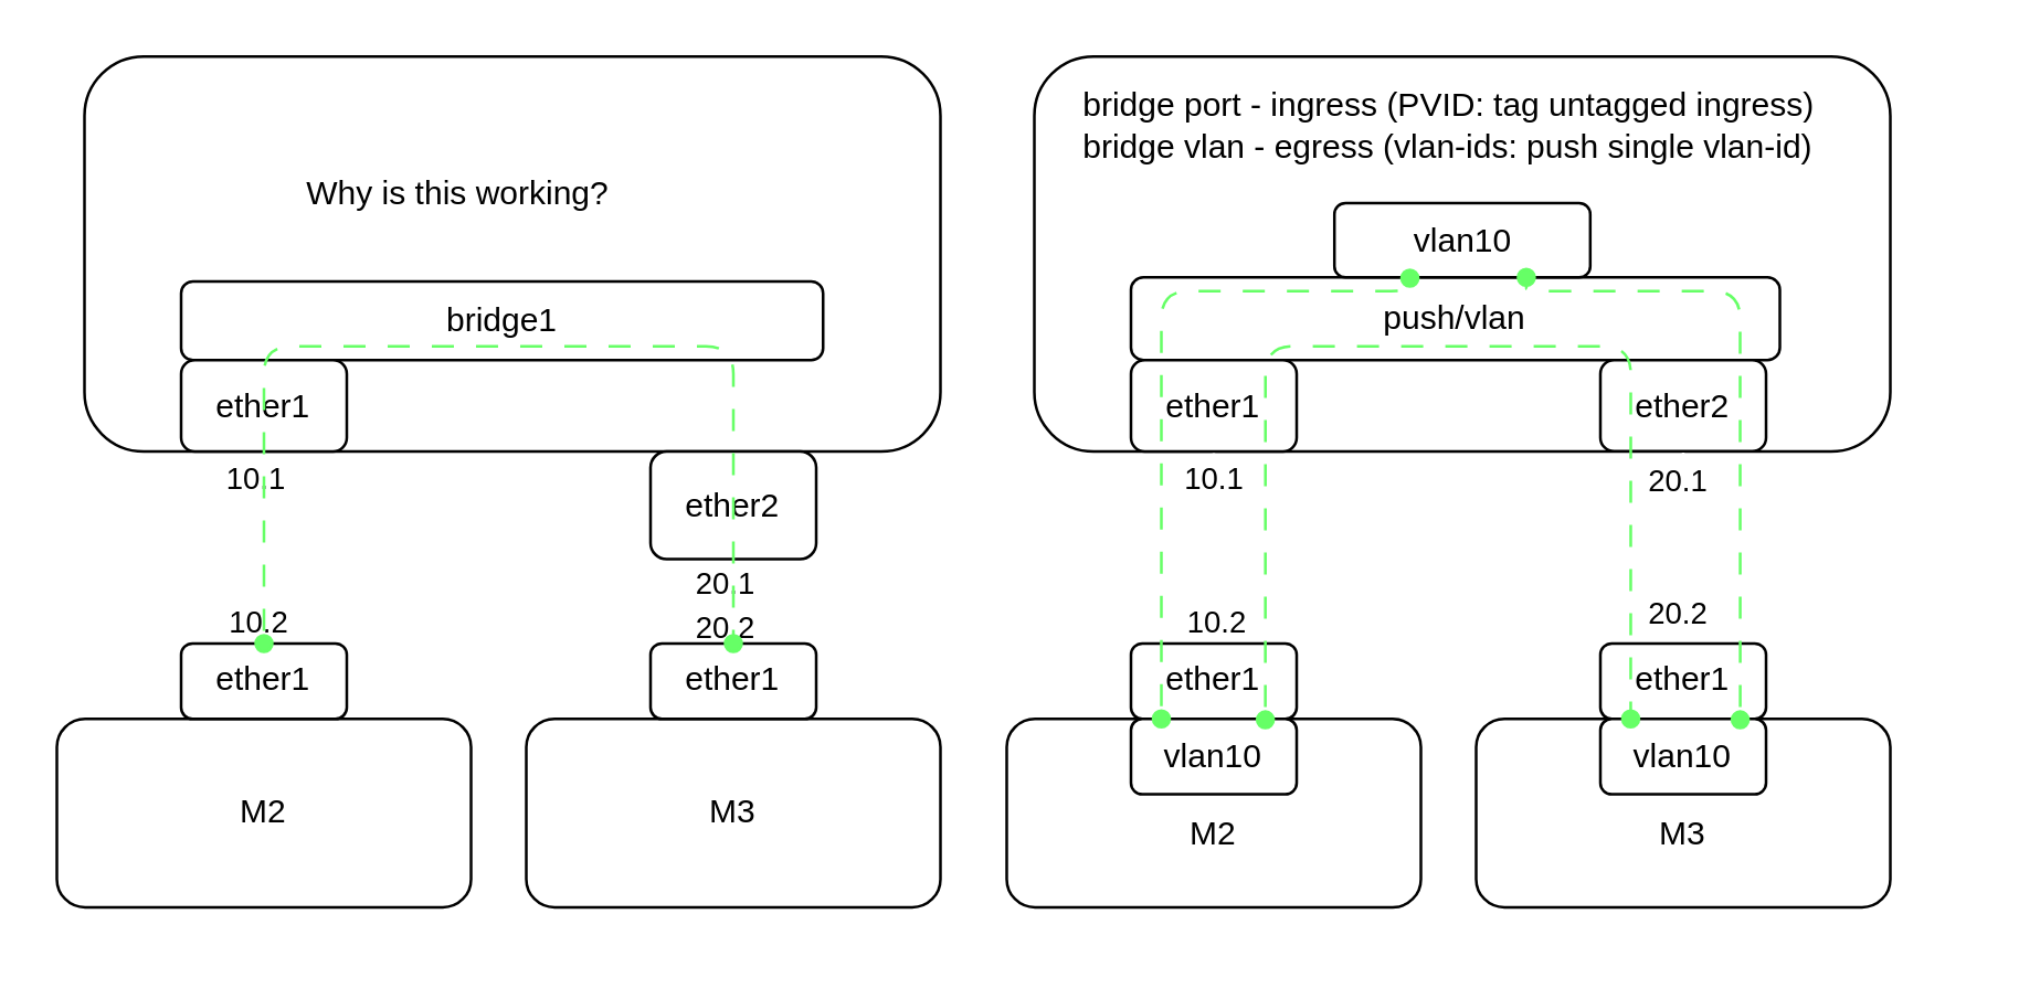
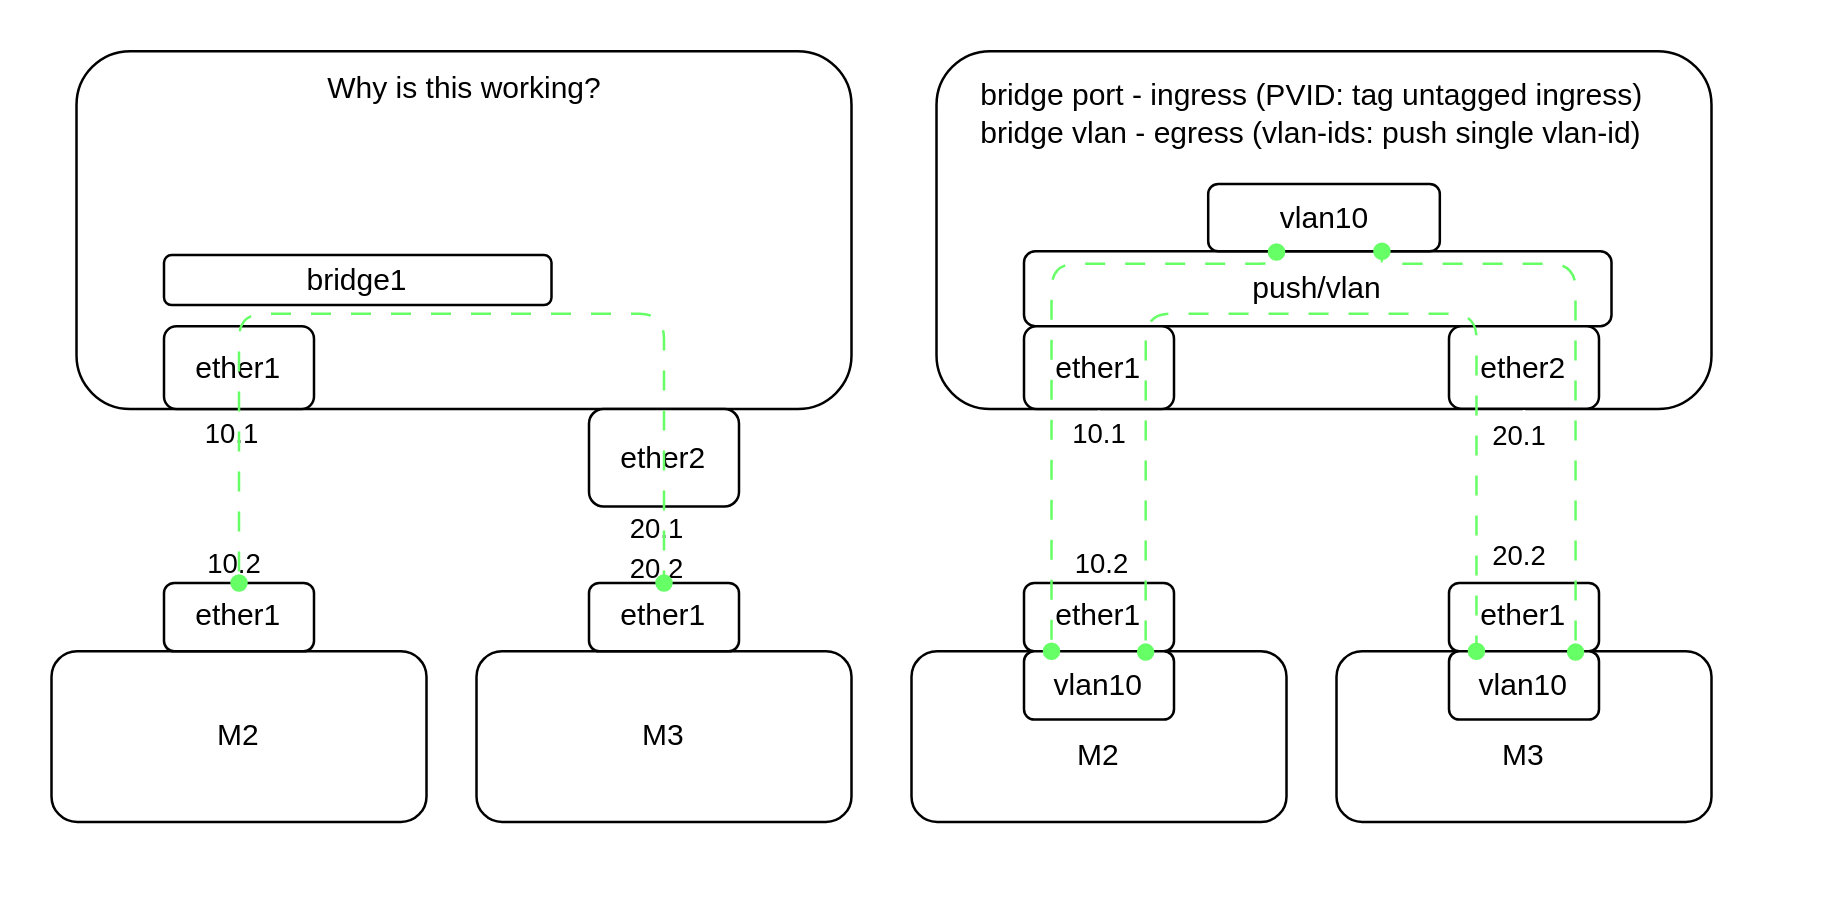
- <mxCell id="17" value="Why is this working?" style="text;html=1;align=center;verticalAlign=middle;whiteSpace=wrap;rounded=0;" parent="2" vertex="1"><mxGeometry x="52.5" y="35" width="185" height="30" as="geometry" /></mxCell>
+ <mxCell id="17" value="Why is this working?" style="text;html=1;align=center;verticalAlign=middle;whiteSpace=wrap;rounded=0;" parent="2" vertex="1"><mxGeometry x="72.5" width="185" height="30" as="geometry" /></mxCell>
- <mxCell id="4" value="bridge1" style="rounded=1;whiteSpace=wrap;html=1;" parent="2" vertex="1"><mxGeometry x="45" y="81.54" width="232.5" height="28.46" as="geometry" /></mxCell>
+ <mxCell id="4" value="bridge1" style="rounded=1;whiteSpace=wrap;html=1;" parent="2" vertex="1"><mxGeometry x="45" y="81.54" width="155" height="20" as="geometry" /></mxCell>
